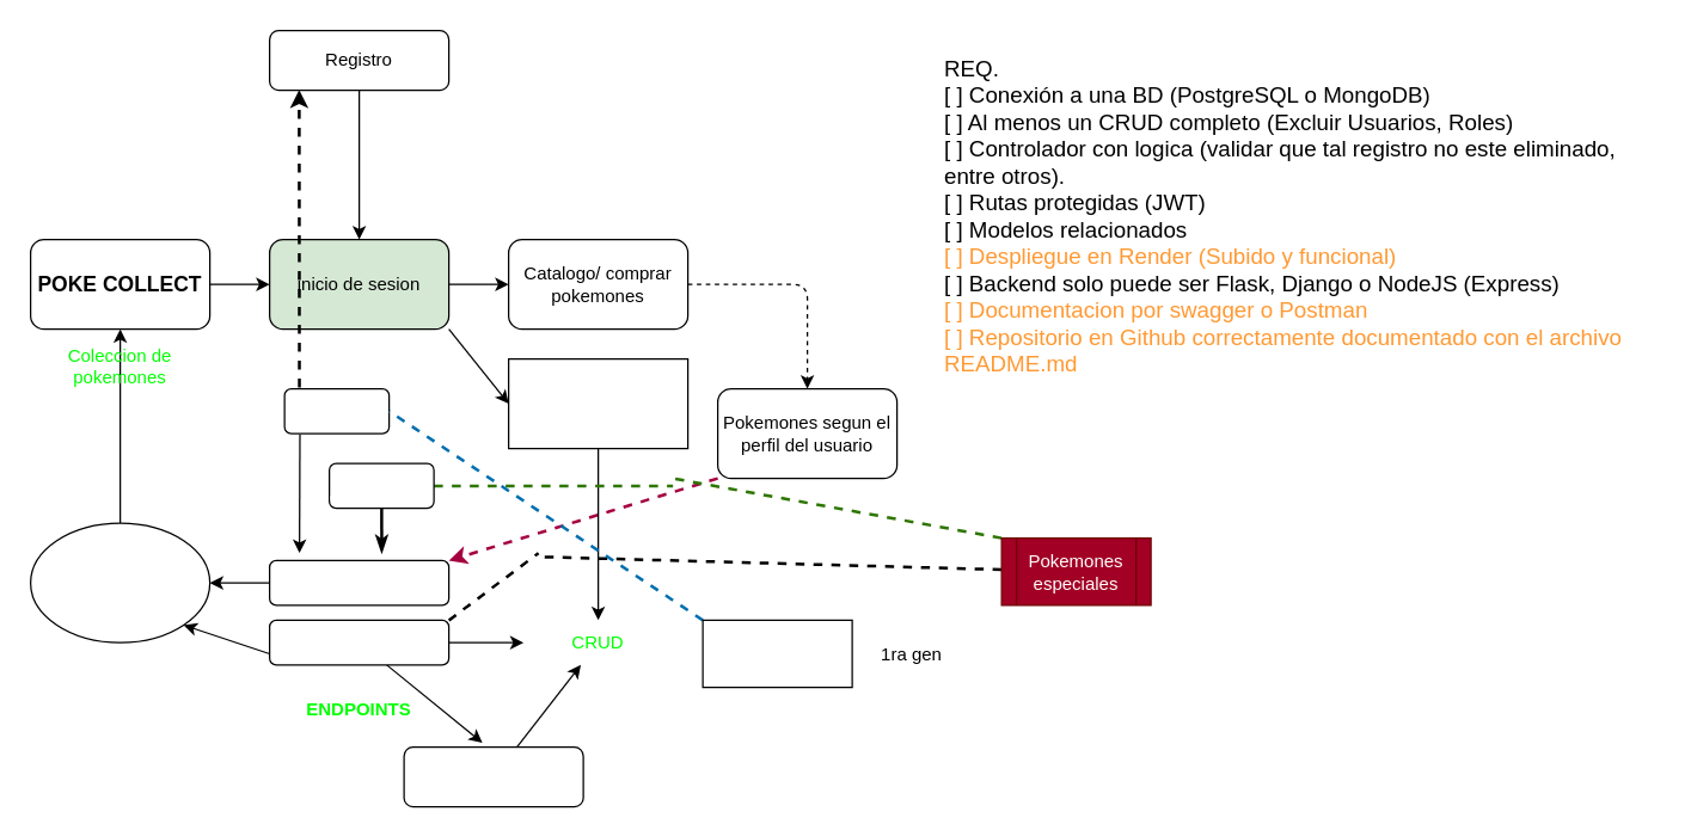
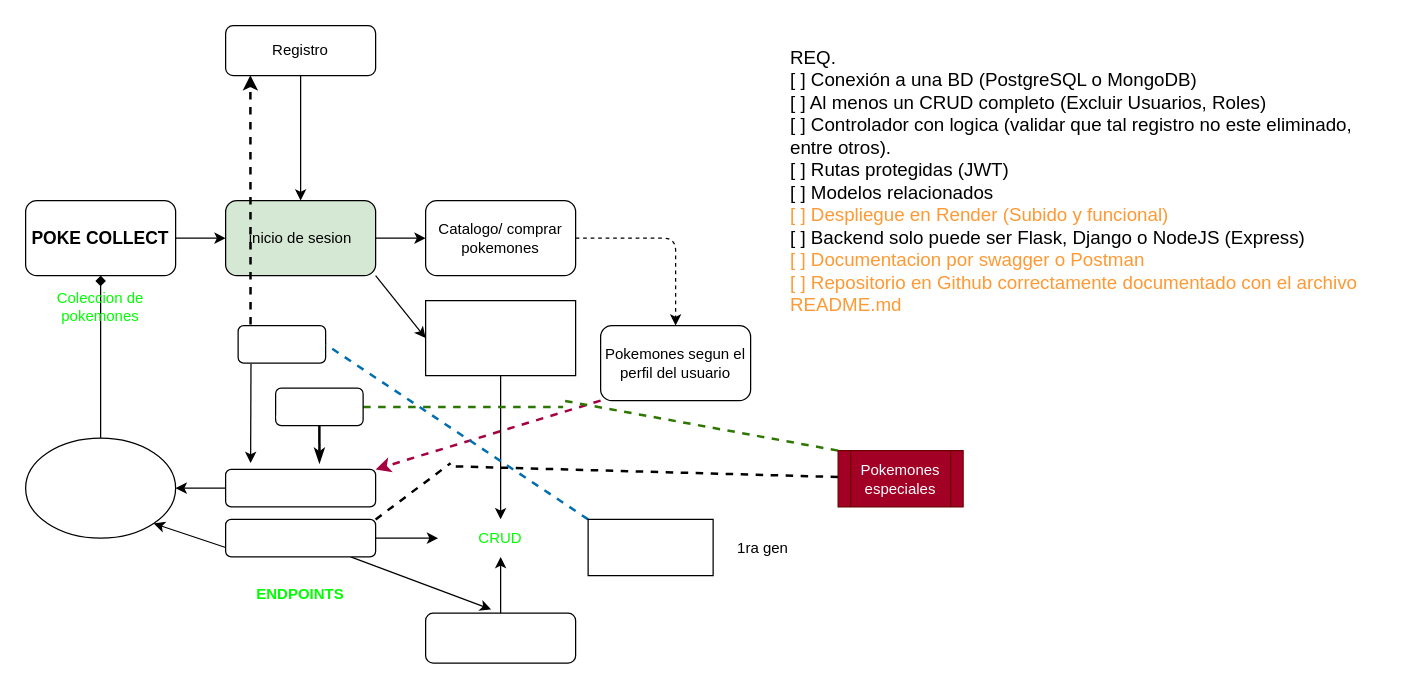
- <mxCell id="16" style="edgeStyle=none;html=1;exitX=0.5;exitY=0;exitDx=0;exitDy=0;entryX=0.5;entryY=1;entryDx=0;entryDy=0;fontSize=12;fontColor=#FFFFFF;" parent="1" source="17" target="3" edge="1"><mxGeometry relative="1" as="geometry" /></mxCell>
+ <mxCell id="16" style="edgeStyle=none;html=1;exitX=0.5;exitY=0;exitDx=0;exitDy=0;entryX=0.5;entryY=1;entryDx=0;entryDy=0;fontSize=12;fontColor=#FFFFFF;endArrow=diamond;" parent="1" source="17" target="3" edge="1"><mxGeometry relative="1" as="geometry" /></mxCell>
- <mxCell id="31" value="Items &lt;br&gt;adquiridos" style="rounded=1;whiteSpace=wrap;html=1;fontSize=12;fontColor=#FFFFFF;" parent="1" vertex="1"><mxGeometry x="270" y="500" width="120" height="40" as="geometry" /></mxCell>
+ <mxCell id="31" value="Items &lt;br&gt;adquiridos" style="rounded=1;whiteSpace=wrap;html=1;fontSize=12;fontColor=#FFFFFF;" parent="1" vertex="1"><mxGeometry x="340" y="490" width="120" height="40" as="geometry" /></mxCell>
